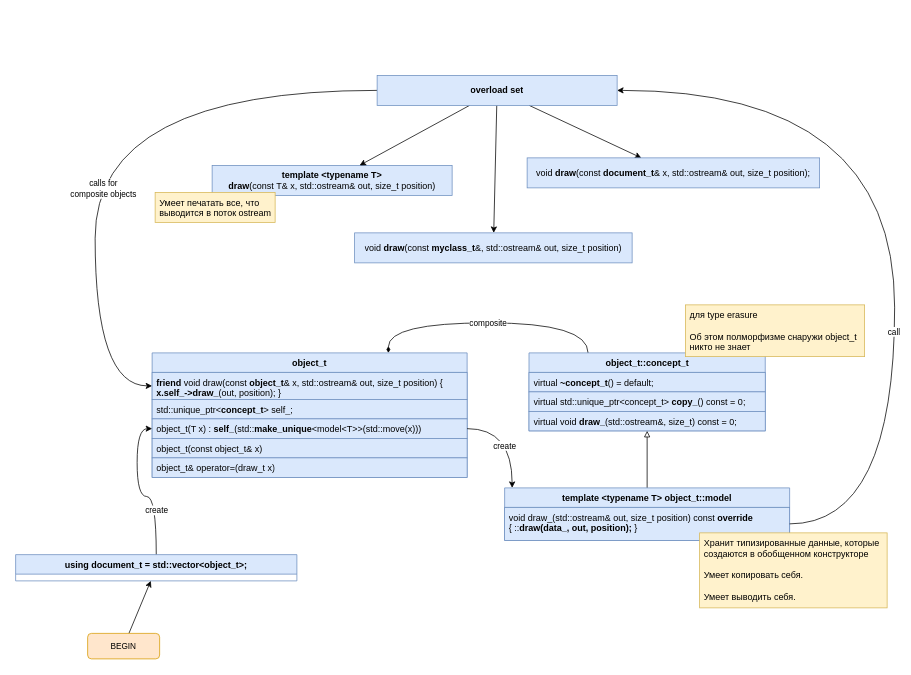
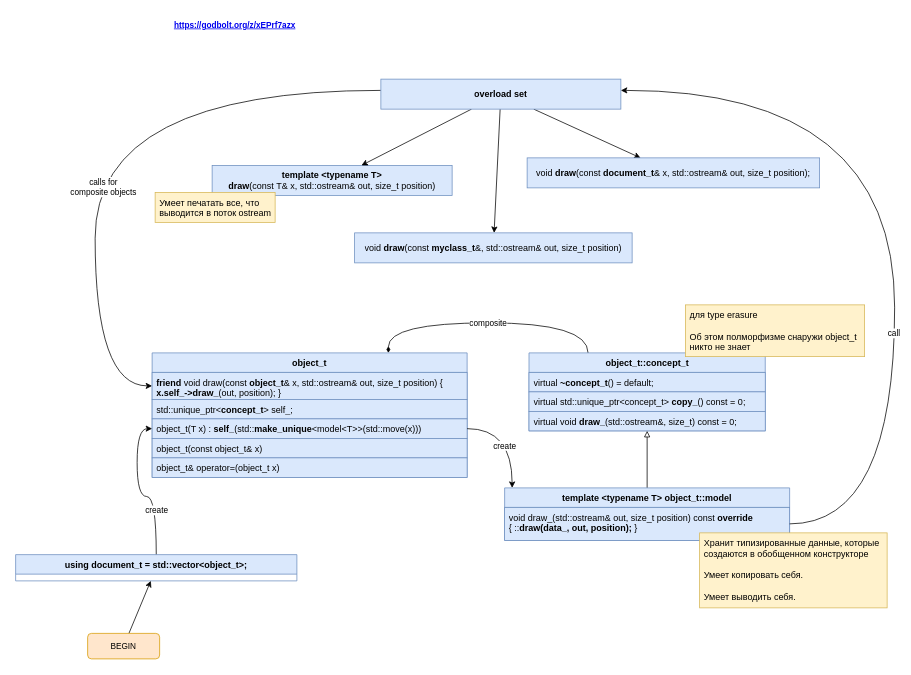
+ <mxCell id="29" value="&lt;a href=&quot;https://godbolt.org/z/xEPrf7azx&quot;&gt;https://godbolt.org/z/xEPrf7azx&lt;/a&gt;" style="text;align=center;fontStyle=1;verticalAlign=middle;spacingLeft=3;spacingRight=3;strokeColor=none;rotatable=0;points=[[0,0.5],[1,0.5]];portConstraint=eastwest;html=1;fontSize=11;fontFamily=Helvetica;fontColor=default;" vertex="1" parent="1"><mxGeometry x="212" y="20" width="200" height="26" as="geometry" /></mxCell>
- <mxCell id="8" value="&lt;b&gt;overload set&lt;/b&gt;" style="text;strokeColor=#6c8ebf;fillColor=#dae8fc;align=center;verticalAlign=middle;spacingLeft=4;spacingRight=4;overflow=hidden;rotatable=0;points=[[0,0.5],[1,0.5]];portConstraint=eastwest;whiteSpace=wrap;html=1;" vertex="1" parent="1"><mxGeometry x="502" y="100" width="320" height="40" as="geometry" /></mxCell>
+ <mxCell id="8" value="&lt;b&gt;overload set&lt;/b&gt;" style="text;strokeColor=#6c8ebf;fillColor=#dae8fc;align=center;verticalAlign=middle;spacingLeft=4;spacingRight=4;overflow=hidden;rotatable=0;points=[[0,0.5],[1,0.5]];portConstraint=eastwest;whiteSpace=wrap;html=1;" vertex="1" parent="1"><mxGeometry x="507" y="105" width="320" height="40" as="geometry" /></mxCell>
- <mxCell id="16" value="object_t&amp;amp; operator=(draw_t x)" style="text;strokeColor=#6c8ebf;fillColor=#dae8fc;align=left;verticalAlign=top;spacingLeft=4;spacingRight=4;overflow=hidden;rotatable=0;points=[[0,0.5],[1,0.5]];portConstraint=eastwest;whiteSpace=wrap;html=1;" vertex="1" parent="11"><mxGeometry y="140" width="420" height="26" as="geometry" /></mxCell>
+ <mxCell id="16" value="object_t&amp;amp; operator=(object_t x)" style="text;strokeColor=#6c8ebf;fillColor=#dae8fc;align=left;verticalAlign=top;spacingLeft=4;spacingRight=4;overflow=hidden;rotatable=0;points=[[0,0.5],[1,0.5]];portConstraint=eastwest;whiteSpace=wrap;html=1;" vertex="1" parent="11"><mxGeometry y="140" width="420" height="26" as="geometry" /></mxCell>
